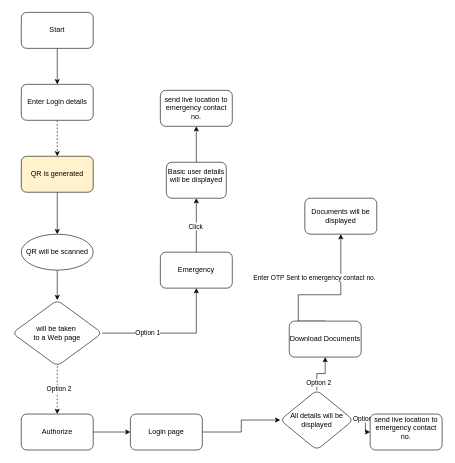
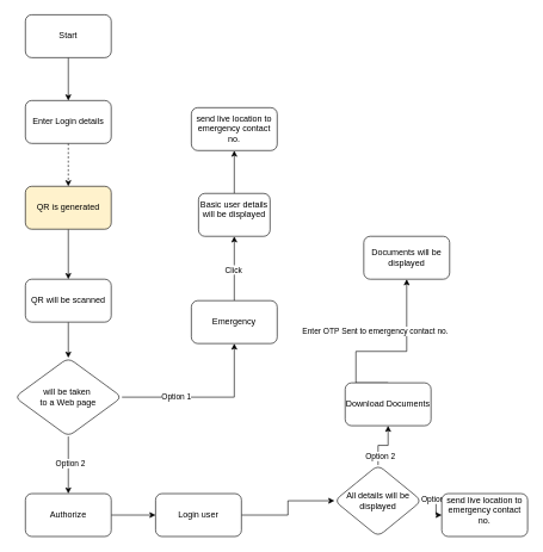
- <mxCell id="9" value="QR will be scanned" style="ellipse;whiteSpace=wrap;html=1;" vertex="1" parent="1"><mxGeometry x="35" y="390" width="120" height="60" as="geometry" /></mxCell>
+ <mxCell id="9" value="QR will be scanned" style="whiteSpace=wrap;html=1;rounded=1;" vertex="1" parent="1"><mxGeometry x="35" y="390" width="120" height="60" as="geometry" /></mxCell>
- <mxCell id="12" value="" style="edgeStyle=orthogonalEdgeStyle;rounded=0;orthogonalLoop=1;jettySize=auto;html=1;dashed=1;" edge="1" parent="1" source="14" target="19"><mxGeometry relative="1" as="geometry" /></mxCell>
+ <mxCell id="12" value="" style="edgeStyle=orthogonalEdgeStyle;rounded=0;orthogonalLoop=1;jettySize=auto;html=1;" edge="1" parent="1" source="14" target="19"><mxGeometry relative="1" as="geometry" /></mxCell>
- <mxCell id="21" value="Login page" style="whiteSpace=wrap;html=1;rounded=1;" vertex="1" parent="1"><mxGeometry x="217" y="690" width="120" height="60" as="geometry" /></mxCell>
+ <mxCell id="21" value="Login user" style="whiteSpace=wrap;html=1;rounded=1;" vertex="1" parent="1"><mxGeometry x="217" y="690" width="120" height="60" as="geometry" /></mxCell>
